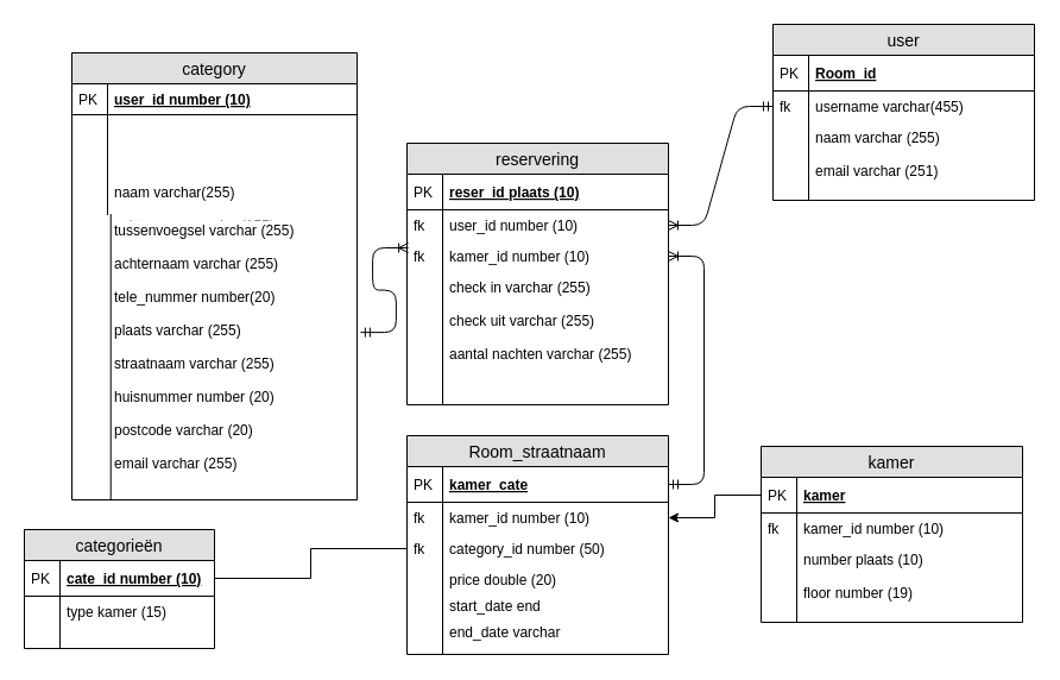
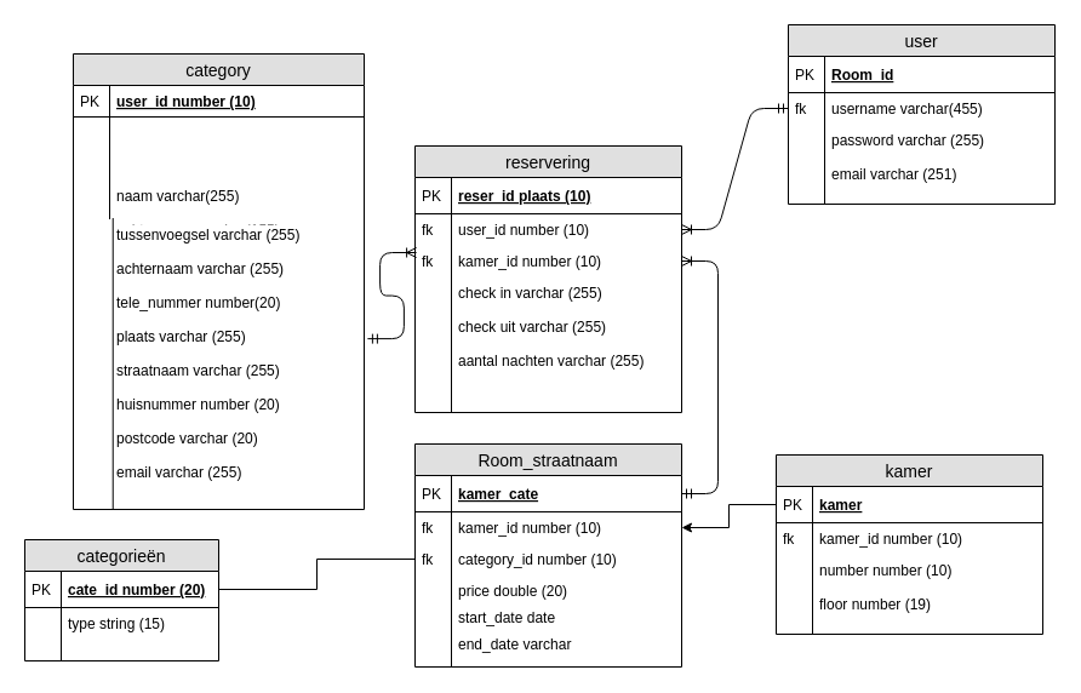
- <mxCell id="64" value="naam varchar (255)" style="shape=partialRectangle;top=0;left=0;right=0;bottom=0;align=left;verticalAlign=top;fillColor=none;spacingLeft=34;spacingRight=4;overflow=hidden;rotatable=0;points=[[0,0.5],[1,0.5]];portConstraint=eastwest;dropTarget=0;fontSize=12;" vertex="1" parent="59"><mxGeometry y="82" width="220" height="28" as="geometry" /></mxCell>
+ <mxCell id="64" value="password varchar (255)" style="shape=partialRectangle;top=0;left=0;right=0;bottom=0;align=left;verticalAlign=top;fillColor=none;spacingLeft=34;spacingRight=4;overflow=hidden;rotatable=0;points=[[0,0.5],[1,0.5]];portConstraint=eastwest;dropTarget=0;fontSize=12;" vertex="1" parent="59"><mxGeometry y="82" width="220" height="28" as="geometry" /></mxCell>
- <mxCell id="36" value="category_id number (50)" style="shape=partialRectangle;top=0;left=0;right=0;bottom=0;align=left;verticalAlign=top;fillColor=none;spacingLeft=34;spacingRight=4;overflow=hidden;rotatable=0;points=[[0,0.5],[1,0.5]];portConstraint=eastwest;dropTarget=0;fontSize=12;" vertex="1" parent="31"><mxGeometry y="82" width="220" height="26" as="geometry" /></mxCell>
+ <mxCell id="36" value="category_id number (10)" style="shape=partialRectangle;top=0;left=0;right=0;bottom=0;align=left;verticalAlign=top;fillColor=none;spacingLeft=34;spacingRight=4;overflow=hidden;rotatable=0;points=[[0,0.5],[1,0.5]];portConstraint=eastwest;dropTarget=0;fontSize=12;" vertex="1" parent="31"><mxGeometry y="82" width="220" height="26" as="geometry" /></mxCell>
- <mxCell id="51" value="number plaats (10)&#10;&#10;" style="shape=partialRectangle;top=0;left=0;right=0;bottom=0;align=left;verticalAlign=top;fillColor=none;spacingLeft=34;spacingRight=4;overflow=hidden;rotatable=0;points=[[0,0.5],[1,0.5]];portConstraint=eastwest;dropTarget=0;fontSize=12;" vertex="1" parent="46"><mxGeometry y="82" width="220" height="28" as="geometry" /></mxCell>
+ <mxCell id="51" value="number number (10)&#10;&#10;" style="shape=partialRectangle;top=0;left=0;right=0;bottom=0;align=left;verticalAlign=top;fillColor=none;spacingLeft=34;spacingRight=4;overflow=hidden;rotatable=0;points=[[0,0.5],[1,0.5]];portConstraint=eastwest;dropTarget=0;fontSize=12;" vertex="1" parent="46"><mxGeometry y="82" width="220" height="28" as="geometry" /></mxCell>
- <mxCell id="14" value="cate_id number (10)" style="shape=partialRectangle;top=0;left=0;right=0;bottom=1;align=left;verticalAlign=middle;fillColor=none;spacingLeft=34;spacingRight=4;overflow=hidden;rotatable=0;points=[[0,0.5],[1,0.5]];portConstraint=eastwest;dropTarget=0;fontStyle=5;fontSize=12;" vertex="1" parent="13"><mxGeometry y="26" width="160" height="30" as="geometry" /></mxCell>
+ <mxCell id="14" value="cate_id number (20)" style="shape=partialRectangle;top=0;left=0;right=0;bottom=1;align=left;verticalAlign=middle;fillColor=none;spacingLeft=34;spacingRight=4;overflow=hidden;rotatable=0;points=[[0,0.5],[1,0.5]];portConstraint=eastwest;dropTarget=0;fontStyle=5;fontSize=12;" vertex="1" parent="13"><mxGeometry y="26" width="160" height="30" as="geometry" /></mxCell>
- <mxCell id="40" value="start_date end&#10;&#10;" style="shape=partialRectangle;top=0;left=0;right=0;bottom=0;align=left;verticalAlign=top;fillColor=none;spacingLeft=34;spacingRight=4;overflow=hidden;rotatable=0;points=[[0,0.5],[1,0.5]];portConstraint=eastwest;dropTarget=0;fontSize=12;" vertex="1" parent="31"><mxGeometry y="130" width="220" height="22" as="geometry" /></mxCell>
+ <mxCell id="40" value="start_date date&#10;&#10;" style="shape=partialRectangle;top=0;left=0;right=0;bottom=0;align=left;verticalAlign=top;fillColor=none;spacingLeft=34;spacingRight=4;overflow=hidden;rotatable=0;points=[[0,0.5],[1,0.5]];portConstraint=eastwest;dropTarget=0;fontSize=12;" vertex="1" parent="31"><mxGeometry y="130" width="220" height="22" as="geometry" /></mxCell>
- <mxCell id="16" value="type kamer (15)" style="shape=partialRectangle;top=0;left=0;right=0;bottom=0;align=left;verticalAlign=top;fillColor=none;spacingLeft=34;spacingRight=4;overflow=hidden;rotatable=0;points=[[0,0.5],[1,0.5]];portConstraint=eastwest;dropTarget=0;fontSize=12;" vertex="1" parent="13"><mxGeometry y="56" width="160" height="44" as="geometry" /></mxCell>
+ <mxCell id="16" value="type string (15)" style="shape=partialRectangle;top=0;left=0;right=0;bottom=0;align=left;verticalAlign=top;fillColor=none;spacingLeft=34;spacingRight=4;overflow=hidden;rotatable=0;points=[[0,0.5],[1,0.5]];portConstraint=eastwest;dropTarget=0;fontSize=12;" vertex="1" parent="13"><mxGeometry y="56" width="160" height="44" as="geometry" /></mxCell>
